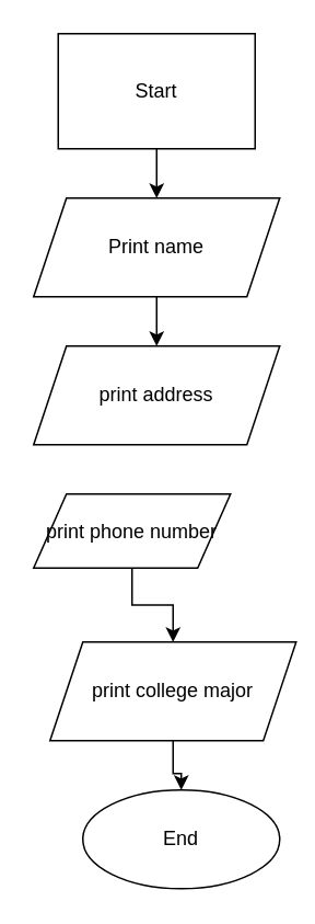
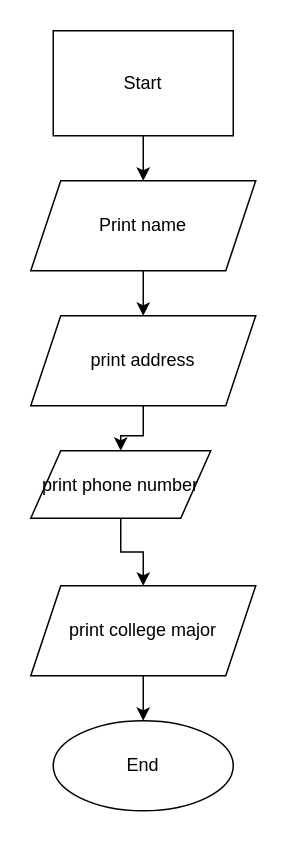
+ <mxCell id="6" value="" style="edgeStyle=orthogonalEdgeStyle;rounded=0;orthogonalLoop=1;jettySize=auto;html=1;" edge="1" parent="1" source="7" target="9"><mxGeometry relative="1" as="geometry" /></mxCell>
- <mxCell id="11" value="print college major" style="shape=parallelogram;perimeter=parallelogramPerimeter;whiteSpace=wrap;html=1;fixedSize=1;" vertex="1" parent="1"><mxGeometry x="30" y="390" width="150" height="60" as="geometry" /></mxCell>
+ <mxCell id="11" value="print college major" style="shape=parallelogram;perimeter=parallelogramPerimeter;whiteSpace=wrap;html=1;fixedSize=1;" vertex="1" parent="1"><mxGeometry x="20" y="390" width="150" height="60" as="geometry" /></mxCell>
- <mxCell id="12" value="End" style="ellipse;whiteSpace=wrap;html=1;" vertex="1" parent="1"><mxGeometry x="50" y="480" width="120" height="60" as="geometry" /></mxCell>
+ <mxCell id="12" value="End" style="ellipse;whiteSpace=wrap;html=1;" vertex="1" parent="1"><mxGeometry x="35" y="480" width="120" height="60" as="geometry" /></mxCell>
